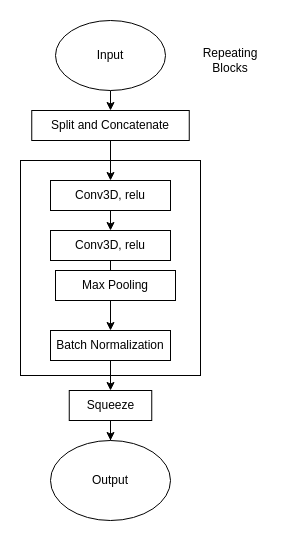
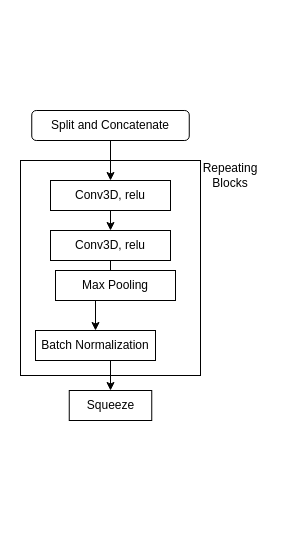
- <mxCell id="3" value="Input" style="ellipse;whiteSpace=wrap;html=1;" parent="1" vertex="1"><mxGeometry x="55" y="20" width="110" height="70" as="geometry" /></mxCell>
- <mxCell id="18" value="Repeating Blocks" style="text;html=1;strokeColor=none;fillColor=none;align=center;verticalAlign=middle;whiteSpace=wrap;rounded=0;" parent="1" vertex="1"><mxGeometry x="200" y="45" width="60" height="30" as="geometry" /></mxCell>
+ <mxCell id="18" value="Repeating Blocks" style="text;html=1;strokeColor=none;fillColor=none;align=center;verticalAlign=middle;whiteSpace=wrap;rounded=0;" parent="1" vertex="1"><mxGeometry x="200" y="160" width="60" height="30" as="geometry" /></mxCell>
- <mxCell id="2" style="edgeStyle=orthogonalEdgeStyle;rounded=0;orthogonalLoop=1;jettySize=auto;html=1;exitX=0.5;exitY=1;exitDx=0;exitDy=0;entryX=0.5;entryY=0;entryDx=0;entryDy=0;" parent="1" source="3" target="5" edge="1"><mxGeometry relative="1" as="geometry" /></mxCell>
- <mxCell id="5" value="Split and Concatenate" style="rounded=0;whiteSpace=wrap;html=1;" parent="1" vertex="1"><mxGeometry x="31.25" y="110" width="157.5" height="30" as="geometry" /></mxCell>
+ <mxCell id="5" value="Split and Concatenate" style="whiteSpace=wrap;html=1;rounded=1;" parent="1" vertex="1"><mxGeometry x="31.25" y="110" width="157.5" height="30" as="geometry" /></mxCell>
- <mxCell id="13" value="Batch Normalization" style="rounded=0;whiteSpace=wrap;html=1;" parent="1" vertex="1"><mxGeometry x="50" y="330" width="120" height="30" as="geometry" /></mxCell>
+ <mxCell id="13" value="Batch Normalization" style="rounded=0;whiteSpace=wrap;html=1;" parent="1" vertex="1"><mxGeometry x="35" y="330" width="120" height="30" as="geometry" /></mxCell>
- <mxCell id="14" style="edgeStyle=orthogonalEdgeStyle;rounded=0;orthogonalLoop=1;jettySize=auto;html=1;exitX=0.5;exitY=1;exitDx=0;exitDy=0;" parent="1" source="15" target="16" edge="1"><mxGeometry relative="1" as="geometry" /></mxCell>
- <mxCell id="16" value="Output" style="ellipse;whiteSpace=wrap;html=1;" parent="1" vertex="1"><mxGeometry x="50" y="440" width="120" height="80" as="geometry" /></mxCell>
